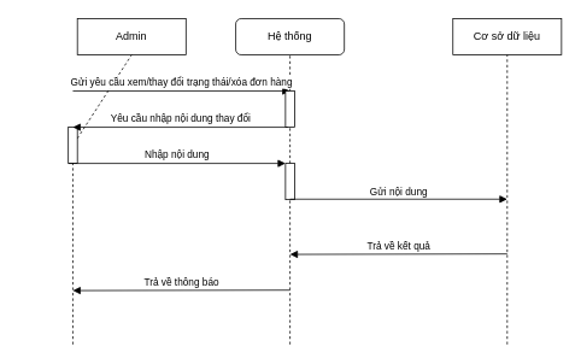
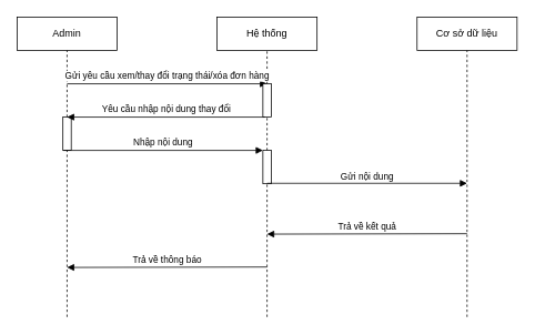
- <mxCell id="2" value="Admin" style="rounded=0;whiteSpace=wrap;html=1;" vertex="1" parent="1"><mxGeometry x="85" y="20" width="120" height="40" as="geometry" /></mxCell>
+ <mxCell id="2" value="Admin" style="rounded=0;whiteSpace=wrap;html=1;" vertex="1" parent="1"><mxGeometry width="120" height="40" as="geometry" x="20" y="20" /></mxCell>
- <mxCell id="3" value="Hệ thống" style="whiteSpace=wrap;html=1;rounded=1;" vertex="1" parent="1"><mxGeometry x="260" width="120" height="40" as="geometry" y="20" /></mxCell>
+ <mxCell id="3" value="Hệ thống" style="rounded=0;whiteSpace=wrap;html=1;" vertex="1" parent="1"><mxGeometry x="260" width="120" height="40" as="geometry" y="20" /></mxCell>
